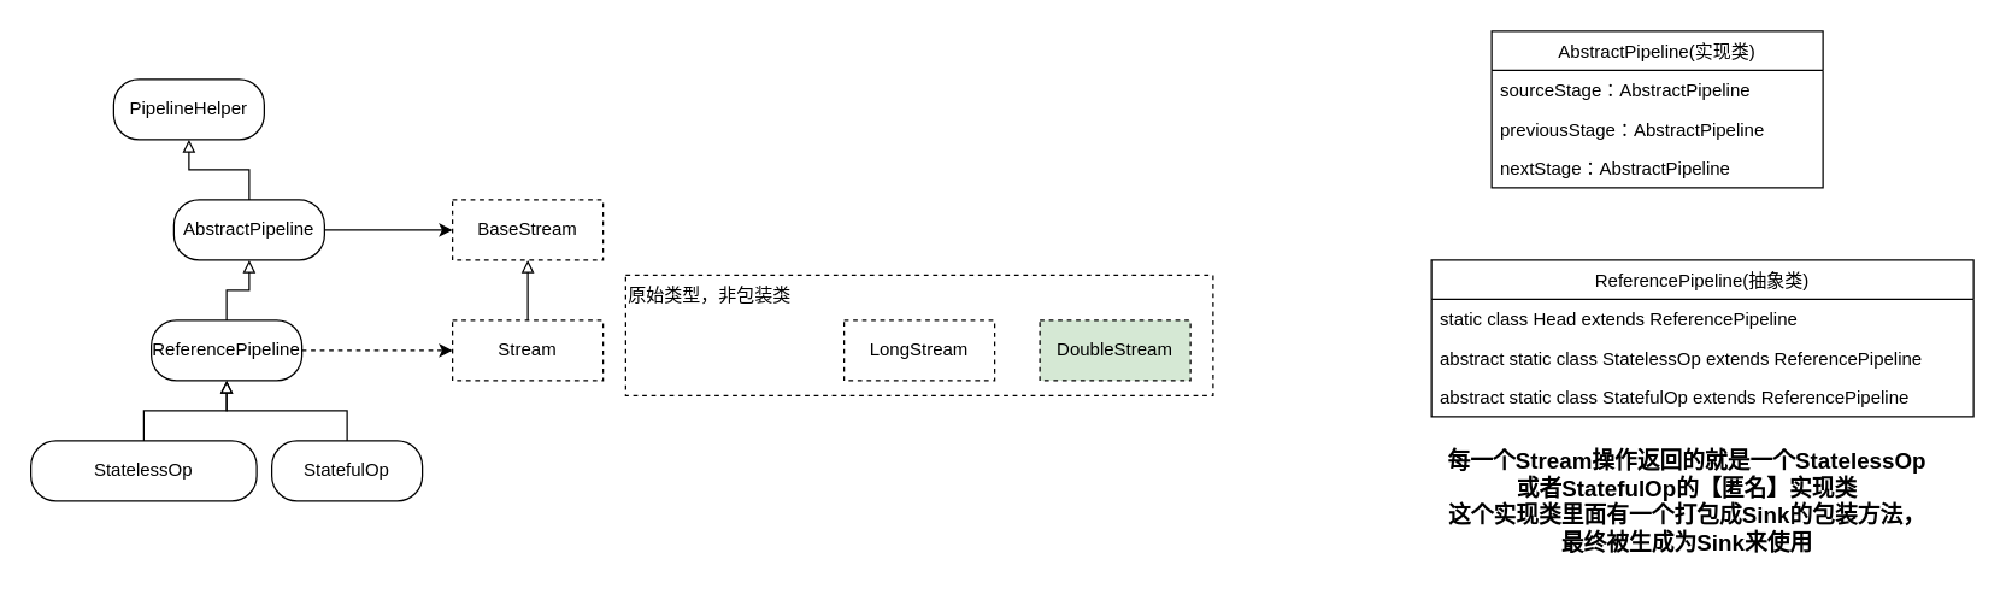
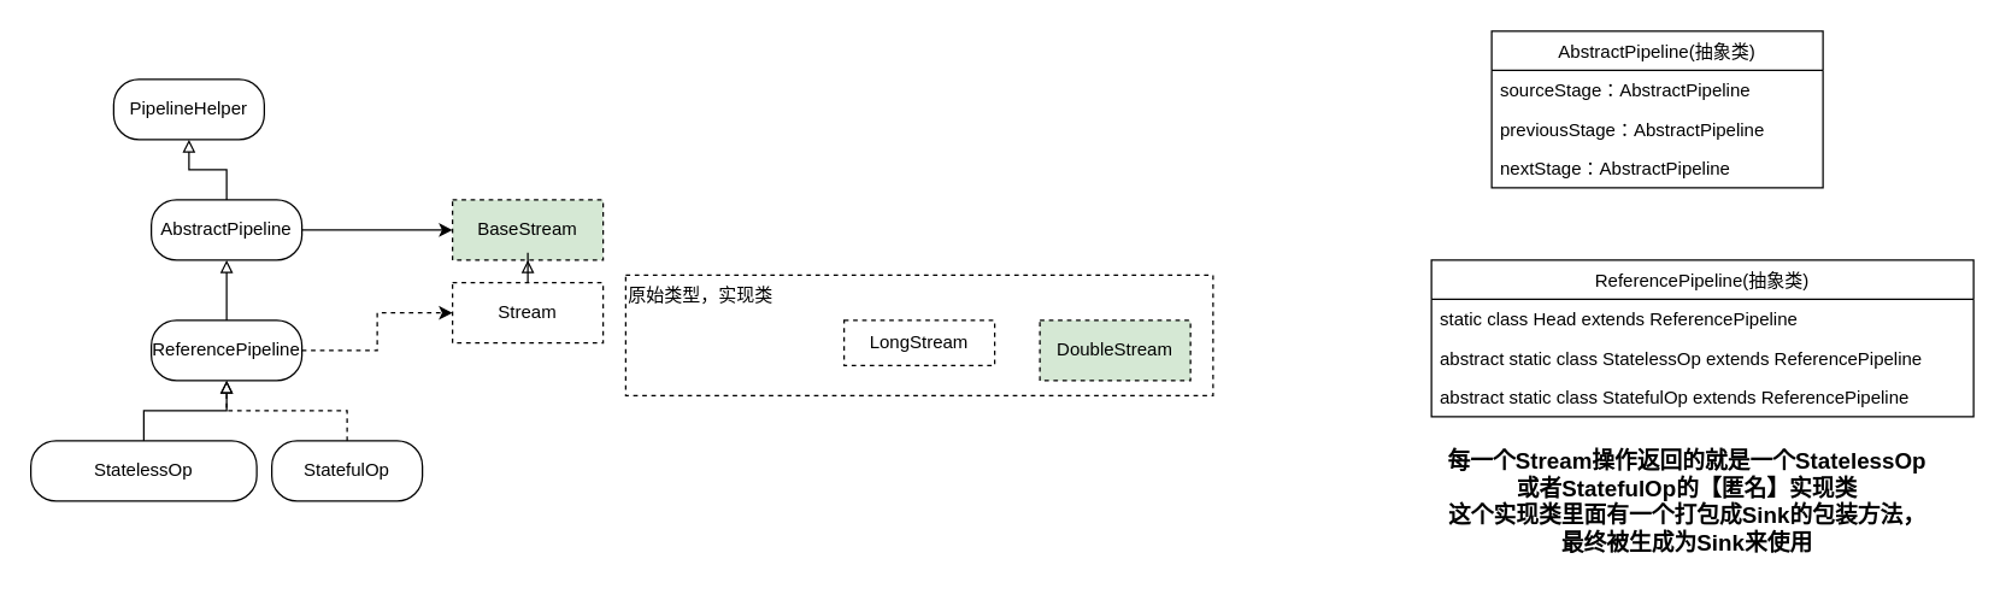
- <mxCell id="12" value="AbstractPipeline(实现类)" style="swimlane;fontStyle=0;childLayout=stackLayout;horizontal=1;startSize=26;fillColor=none;horizontalStack=0;resizeParent=1;resizeParentMax=0;resizeLast=0;collapsible=1;marginBottom=0;" parent="1" vertex="1"><mxGeometry x="990" y="20" width="220" height="104" as="geometry" /></mxCell>
+ <mxCell id="12" value="AbstractPipeline(抽象类)" style="swimlane;fontStyle=0;childLayout=stackLayout;horizontal=1;startSize=26;fillColor=none;horizontalStack=0;resizeParent=1;resizeParentMax=0;resizeLast=0;collapsible=1;marginBottom=0;" parent="1" vertex="1"><mxGeometry x="990" y="20" width="220" height="104" as="geometry" /></mxCell>
- <mxCell id="11" value="AbstractPipeline" style="rounded=1;whiteSpace=wrap;html=1;fontFamily=Helvetica;fontSize=12;fontColor=#000000;align=center;strokeColor=#000000;fillColor=#ffffff;arcSize=42;" parent="1" vertex="1"><mxGeometry x="115" y="132" width="100" height="40" as="geometry" /></mxCell>
+ <mxCell id="11" value="AbstractPipeline" style="rounded=1;whiteSpace=wrap;html=1;fontFamily=Helvetica;fontSize=12;fontColor=#000000;align=center;strokeColor=#000000;fillColor=#ffffff;arcSize=42;" parent="1" vertex="1"><mxGeometry x="100" y="132" width="100" height="40" as="geometry" /></mxCell>
- <mxCell id="3" value="BaseStream" style="rounded=0;whiteSpace=wrap;html=1;dashed=1;" parent="1" vertex="1"><mxGeometry x="300" y="132" width="100" height="40" as="geometry" /></mxCell>
+ <mxCell id="3" value="BaseStream" style="rounded=0;whiteSpace=wrap;html=1;dashed=1;fillColor=#d5e8d4;" parent="1" vertex="1"><mxGeometry x="300" y="132" width="100" height="40" as="geometry" /></mxCell>
- <mxCell id="2" value="原始类型，非包装类" style="rounded=0;whiteSpace=wrap;html=1;fillColor=none;dashed=1;align=left;verticalAlign=top;" parent="1" vertex="1"><mxGeometry x="415" y="182" width="390" height="80" as="geometry" /></mxCell>
+ <mxCell id="2" value="原始类型，实现类" style="rounded=0;whiteSpace=wrap;html=1;fillColor=none;dashed=1;align=left;verticalAlign=top;" parent="1" vertex="1"><mxGeometry x="415" y="182" width="390" height="80" as="geometry" /></mxCell>
- <mxCell id="5" value="Stream" style="rounded=0;whiteSpace=wrap;html=1;dashed=1;" parent="1" vertex="1"><mxGeometry x="300" y="212" width="100" height="40" as="geometry" /></mxCell>
+ <mxCell id="5" value="Stream" style="rounded=0;whiteSpace=wrap;html=1;dashed=1;" parent="1" vertex="1"><mxGeometry x="300" y="187" width="100" height="40" as="geometry" /></mxCell>
- <mxCell id="6" value="LongStream" style="rounded=0;whiteSpace=wrap;html=1;dashed=1;" parent="1" vertex="1"><mxGeometry x="560" y="212" width="100" height="40" as="geometry" /></mxCell>
+ <mxCell id="6" value="LongStream" style="rounded=0;whiteSpace=wrap;html=1;dashed=1;" parent="1" vertex="1"><mxGeometry x="560" y="212" width="100" height="30" as="geometry" /></mxCell>
- <mxCell id="21" style="edgeStyle=orthogonalEdgeStyle;rounded=0;orthogonalLoop=1;jettySize=auto;html=1;entryX=0.5;entryY=1;entryDx=0;entryDy=0;endFill=0;endArrow=block;" parent="1" source="22" target="18" edge="1"><mxGeometry relative="1" as="geometry" /></mxCell>
+ <mxCell id="21" style="edgeStyle=orthogonalEdgeStyle;rounded=0;orthogonalLoop=1;jettySize=auto;html=1;entryX=0.5;entryY=1;entryDx=0;entryDy=0;endFill=0;endArrow=block;dashed=1;" parent="1" source="22" target="18" edge="1"><mxGeometry relative="1" as="geometry" /></mxCell>
